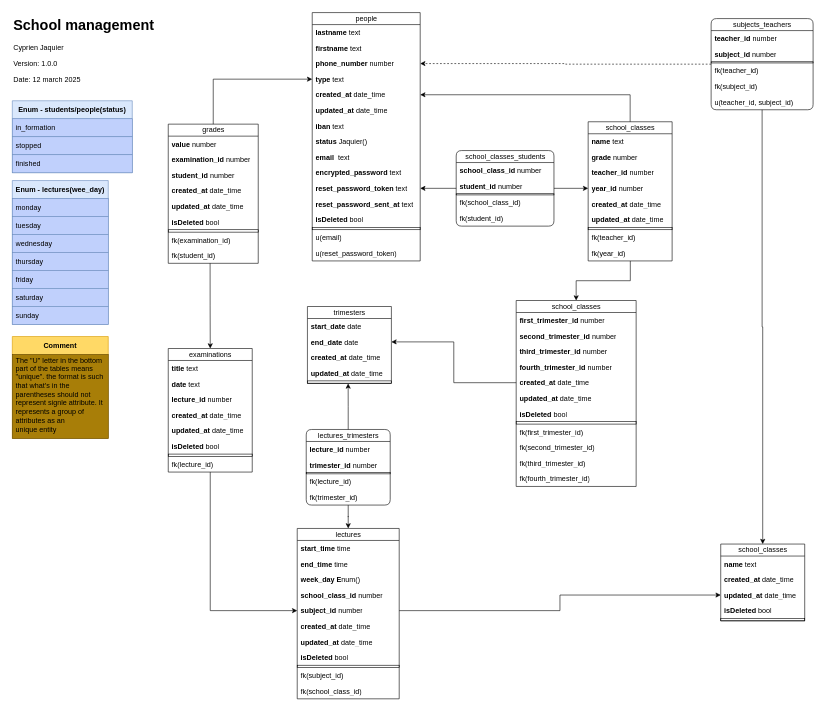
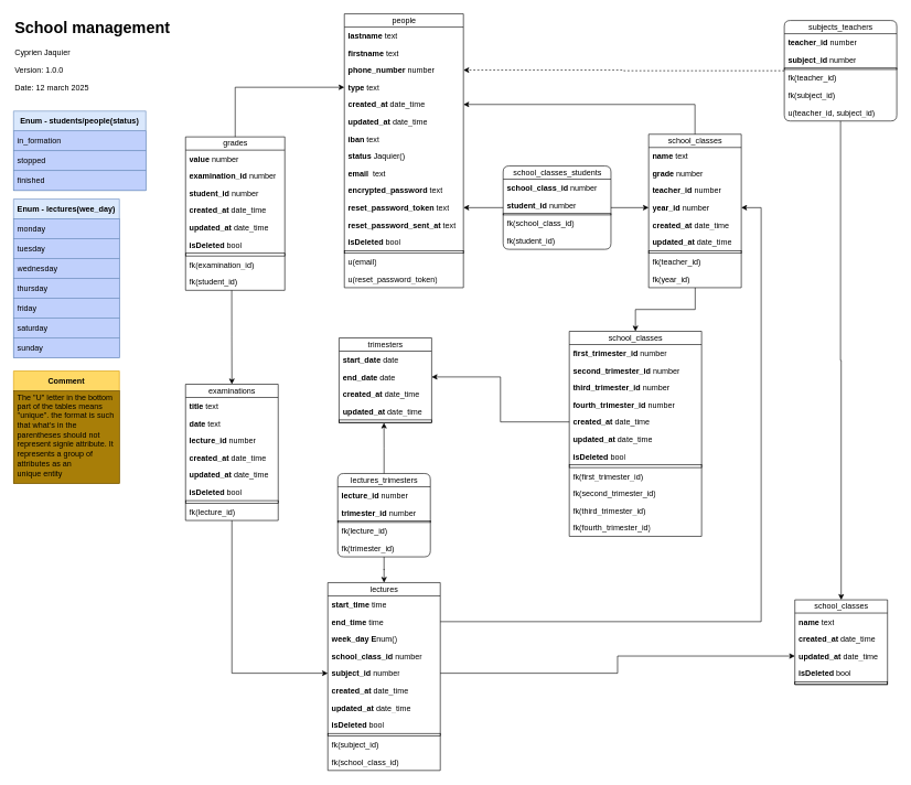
+ <mxCell id="135" style="edgeStyle=orthogonalEdgeStyle;rounded=0;orthogonalLoop=1;jettySize=auto;html=1;entryX=1;entryY=0.5;entryDx=0;entryDy=0;" edge="1" parent="1" source="75" target="96"><mxGeometry relative="1" as="geometry"><Array as="points"><mxPoint x="1150" y="939" /><mxPoint x="1150" y="313" /></Array></mxGeometry></mxCell>
